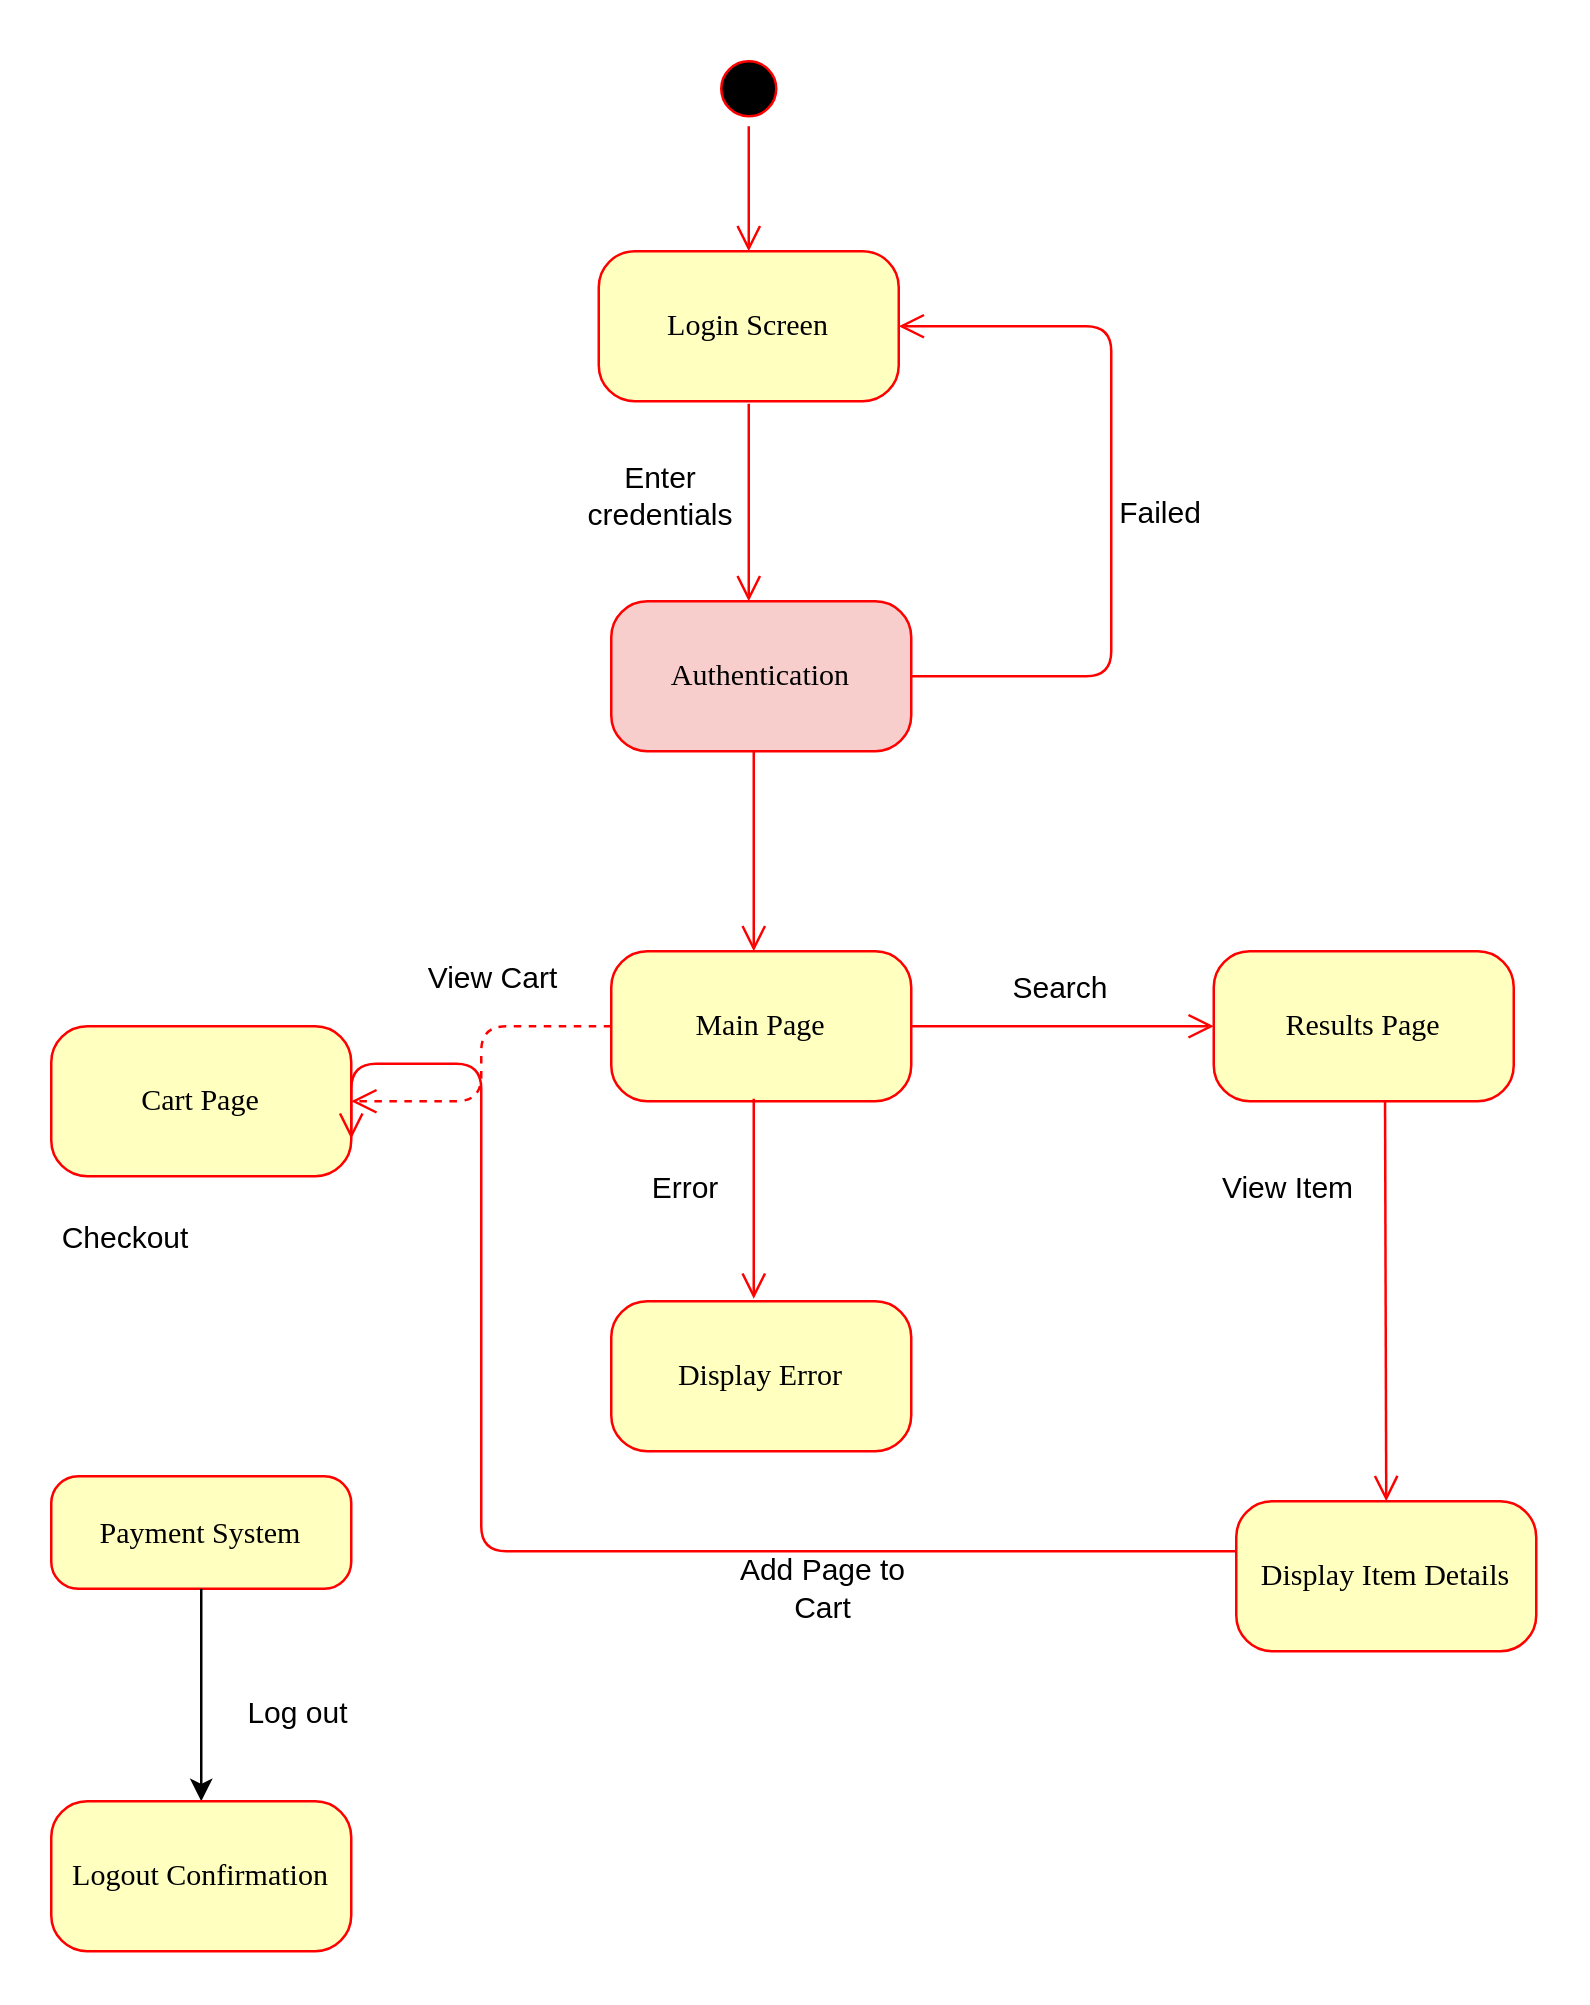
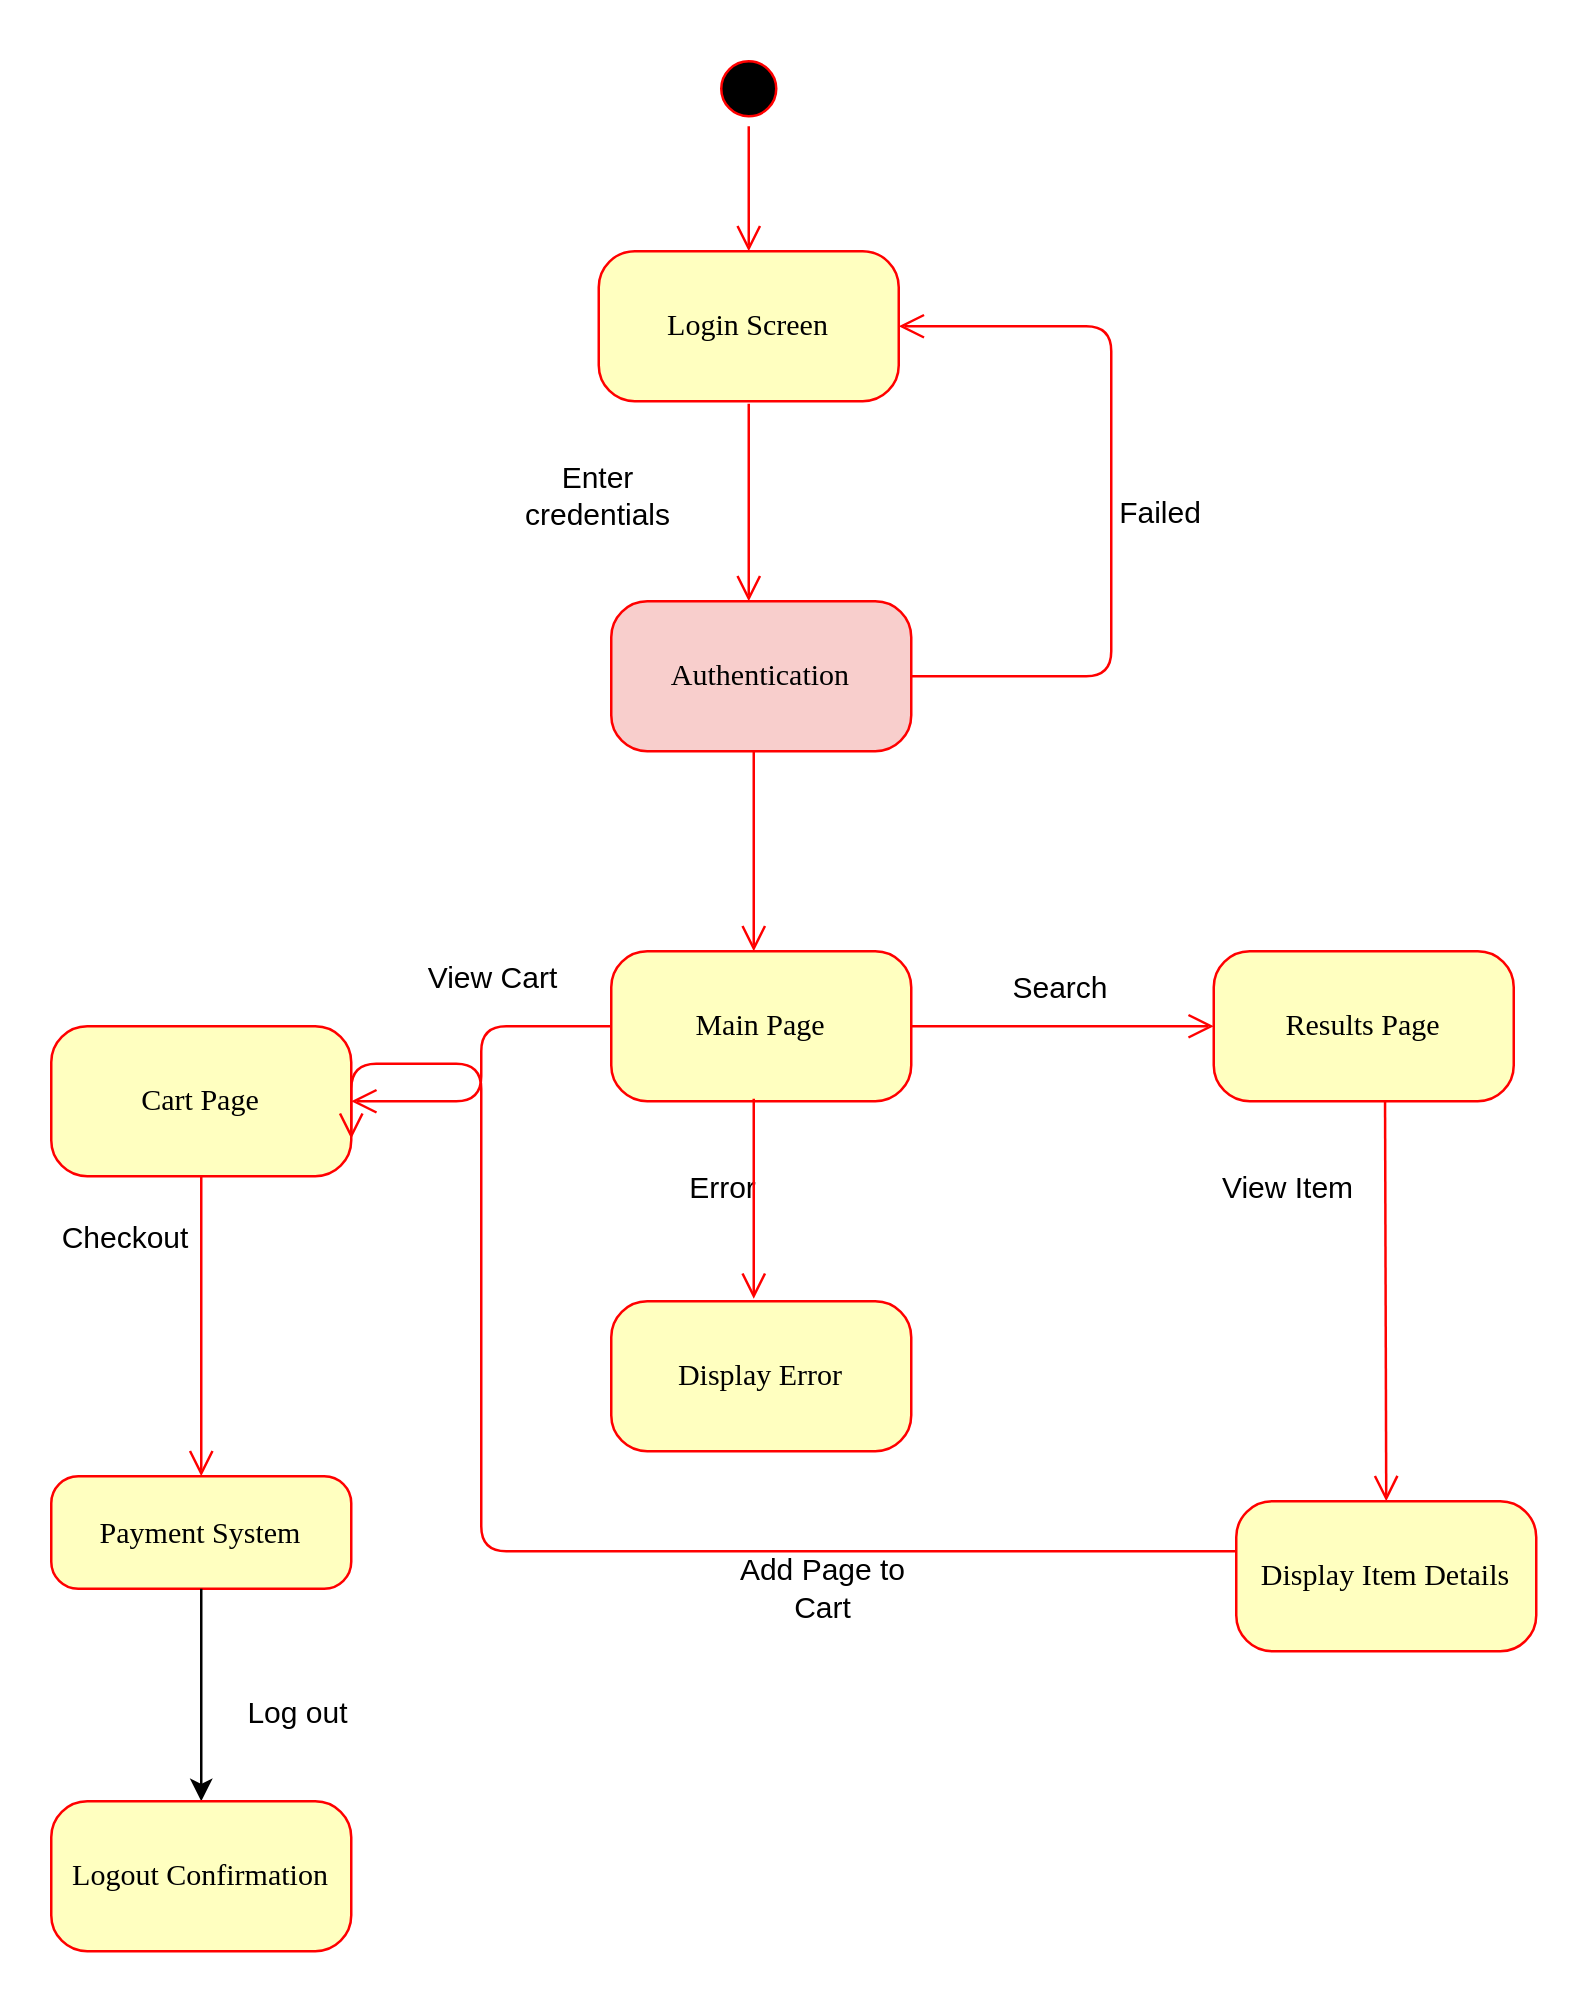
- <mxCell id="16" value="Enter credentials" style="text;html=1;strokeColor=none;fillColor=none;align=center;verticalAlign=middle;whiteSpace=wrap;rounded=0;" vertex="1" parent="1"><mxGeometry x="234" y="183" width="60" height="30" as="geometry" /></mxCell>
+ <mxCell id="16" value="Enter credentials" style="text;html=1;strokeColor=none;fillColor=none;align=center;verticalAlign=middle;whiteSpace=wrap;rounded=0;" vertex="1" parent="1"><mxGeometry x="209" y="183" width="60" height="30" as="geometry" /></mxCell>
- <mxCell id="10" style="edgeStyle=orthogonalEdgeStyle;html=1;exitX=0;exitY=0.5;labelBackgroundColor=none;endArrow=open;endSize=8;strokeColor=#ff0000;fontFamily=Verdana;fontSize=12;align=left;exitDx=0;exitDy=0;entryX=1;entryY=0.5;entryDx=0;entryDy=0;dashed=1;" parent="1" source="8" target="3" edge="1"><mxGeometry relative="1" as="geometry"><mxPoint x="164" y="410" as="targetPoint" /><Array as="points" /></mxGeometry></mxCell>
+ <mxCell id="10" style="edgeStyle=orthogonalEdgeStyle;html=1;exitX=0;exitY=0.5;labelBackgroundColor=none;endArrow=open;endSize=8;strokeColor=#ff0000;fontFamily=Verdana;fontSize=12;align=left;exitDx=0;exitDy=0;entryX=1;entryY=0.5;entryDx=0;entryDy=0;" parent="1" source="8" target="3" edge="1"><mxGeometry relative="1" as="geometry"><mxPoint x="164" y="410" as="targetPoint" /><Array as="points" /></mxGeometry></mxCell>
- <mxCell id="18" value="Error" style="text;html=1;strokeColor=none;fillColor=none;align=center;verticalAlign=middle;whiteSpace=wrap;rounded=0;" vertex="1" parent="1"><mxGeometry x="254" y="460" width="40" height="30" as="geometry" /></mxCell>
+ <mxCell id="18" value="Error" style="text;html=1;strokeColor=none;fillColor=none;align=center;verticalAlign=middle;whiteSpace=wrap;rounded=0;" vertex="1" parent="1"><mxGeometry x="269" y="460" width="40" height="30" as="geometry" /></mxCell>
+ <mxCell id="23" style="edgeStyle=orthogonalEdgeStyle;html=1;labelBackgroundColor=none;endArrow=open;endSize=8;strokeColor=#ff0000;fontFamily=Verdana;fontSize=12;align=left;exitX=0.5;exitY=1;exitDx=0;exitDy=0;entryX=0.5;entryY=0;entryDx=0;entryDy=0;" edge="1" parent="1" source="3" target="22"><mxGeometry relative="1" as="geometry"><mxPoint x="233" y="449" as="sourcePoint" /><mxPoint x="80" y="550" as="targetPoint" /><Array as="points"><mxPoint x="80" y="540" /><mxPoint x="80" y="540" /></Array></mxGeometry></mxCell>
